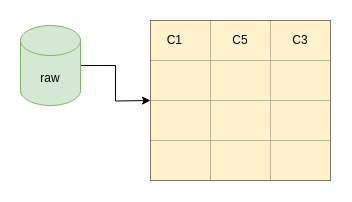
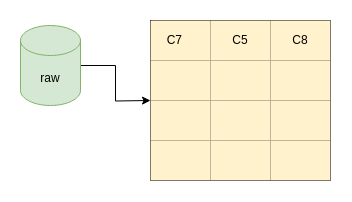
- <mxCell id="6" value="C1&lt;span style=&quot;white-space: pre;&quot;&gt;&#09;&lt;/span&gt;" style="shape=partialRectangle;html=1;whiteSpace=wrap;connectable=0;strokeColor=#d6b656;overflow=hidden;fillColor=#fff2cc;top=0;left=0;bottom=0;right=0;pointerEvents=1;" parent="5" vertex="1"><mxGeometry width="60" height="40" as="geometry"><mxRectangle width="60" height="40" as="alternateBounds" /></mxGeometry></mxCell>
+ <mxCell id="6" value="C7&lt;span style=&quot;white-space: pre;&quot;&gt;&#09;&lt;/span&gt;" style="shape=partialRectangle;html=1;whiteSpace=wrap;connectable=0;strokeColor=#d6b656;overflow=hidden;fillColor=#fff2cc;top=0;left=0;bottom=0;right=0;pointerEvents=1;" parent="5" vertex="1"><mxGeometry width="60" height="40" as="geometry"><mxRectangle width="60" height="40" as="alternateBounds" /></mxGeometry></mxCell>
- <mxCell id="8" value="C3" style="shape=partialRectangle;html=1;whiteSpace=wrap;connectable=0;strokeColor=#d6b656;overflow=hidden;fillColor=#fff2cc;top=0;left=0;bottom=0;right=0;pointerEvents=1;" parent="5" vertex="1"><mxGeometry x="120" width="60" height="40" as="geometry"><mxRectangle width="60" height="40" as="alternateBounds" /></mxGeometry></mxCell>
+ <mxCell id="8" value="C8" style="shape=partialRectangle;html=1;whiteSpace=wrap;connectable=0;strokeColor=#d6b656;overflow=hidden;fillColor=#fff2cc;top=0;left=0;bottom=0;right=0;pointerEvents=1;" parent="5" vertex="1"><mxGeometry x="120" width="60" height="40" as="geometry"><mxRectangle width="60" height="40" as="alternateBounds" /></mxGeometry></mxCell>
